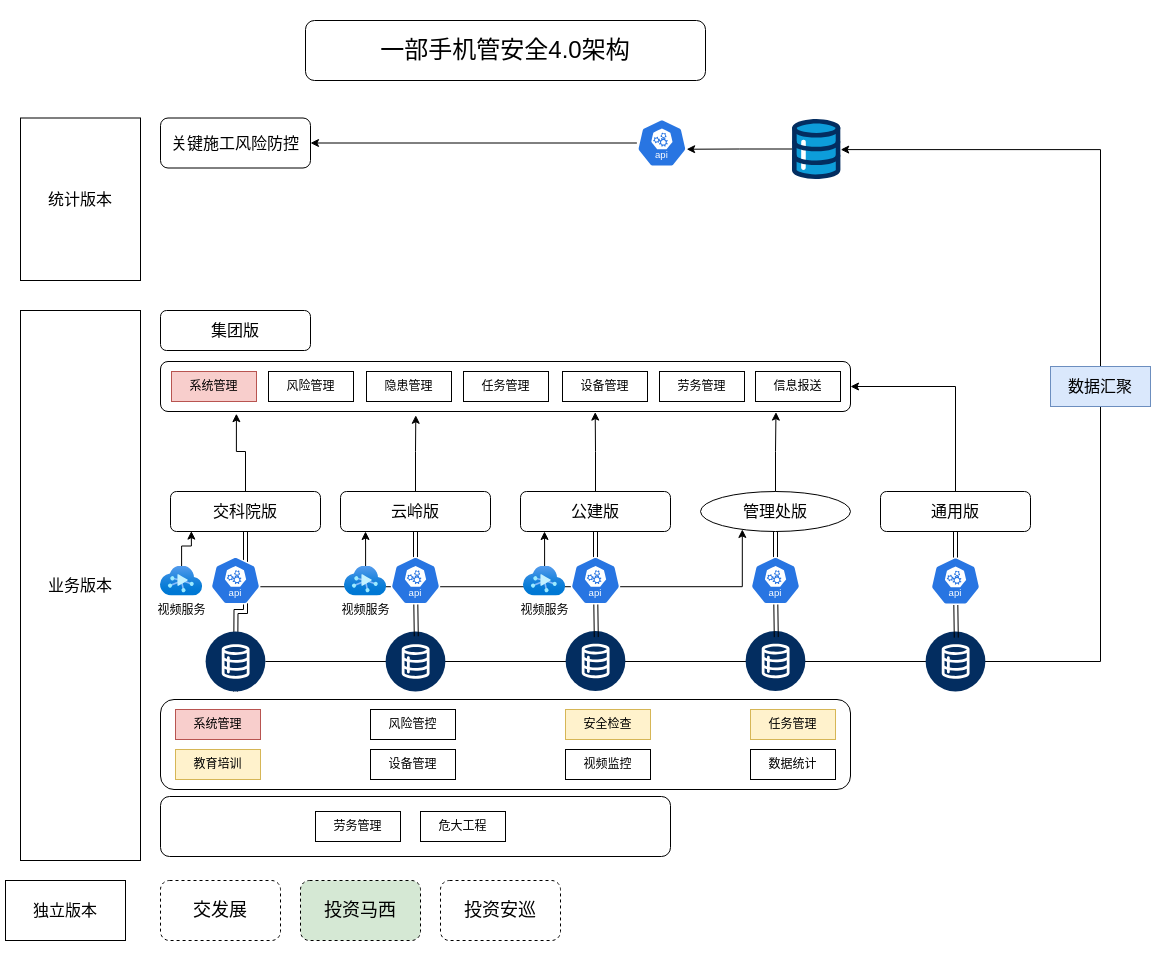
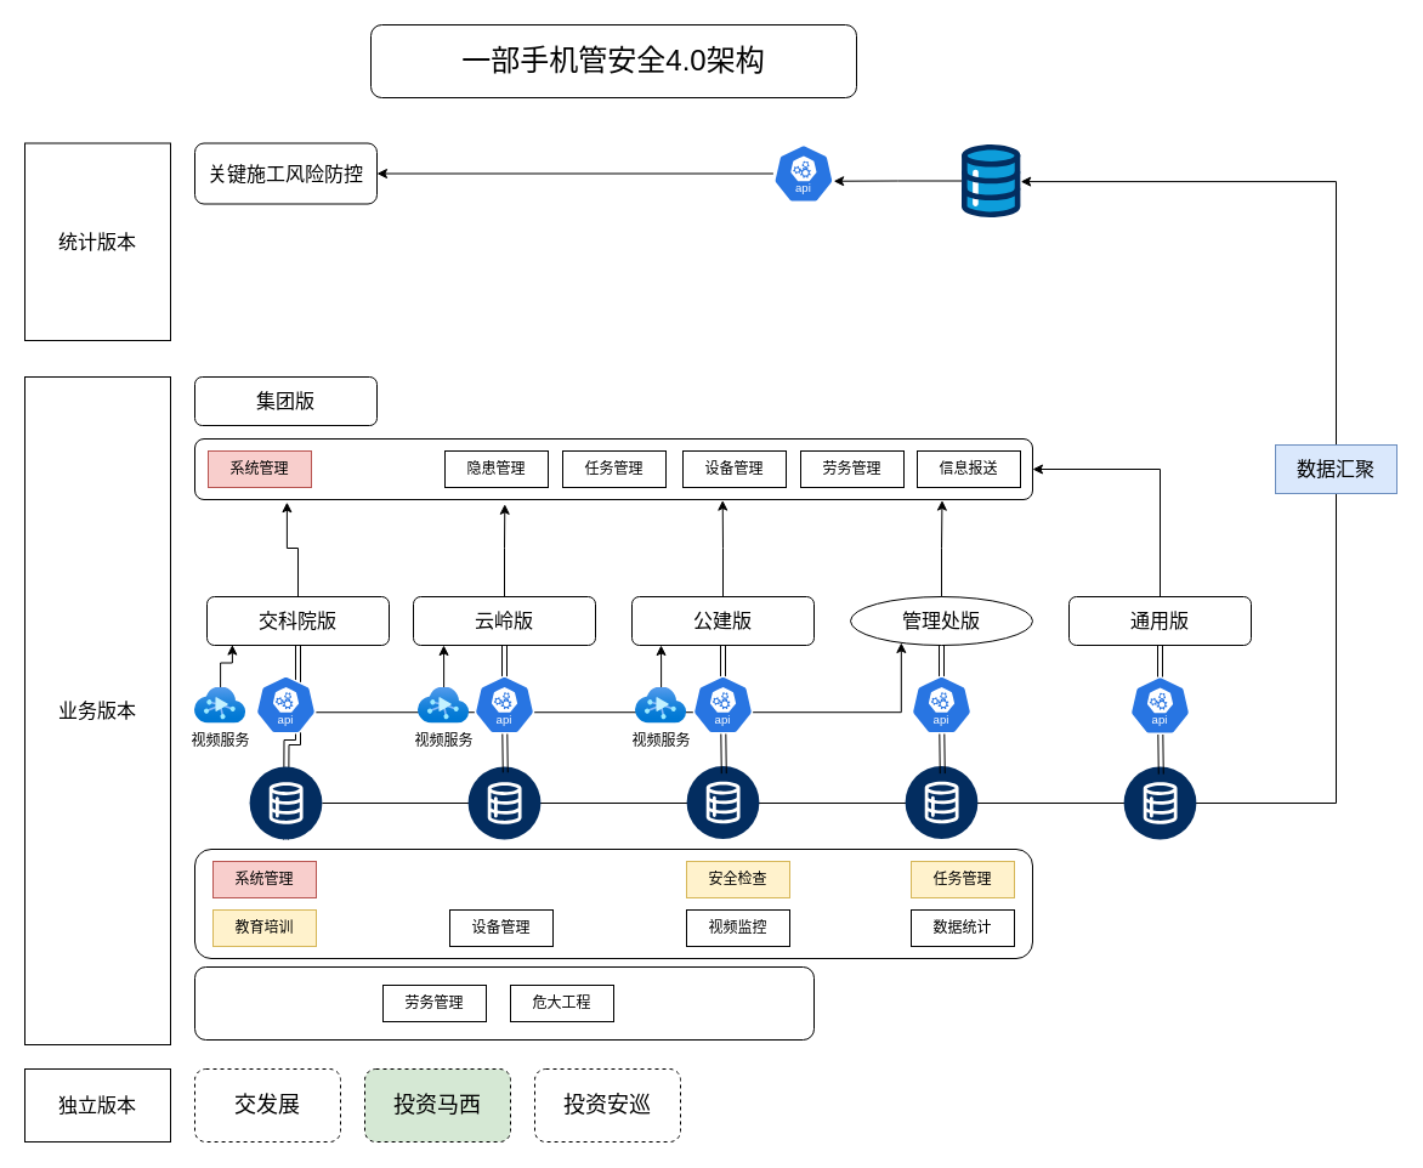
- <mxCell id="37" value="风险管理" style="rounded=0;whiteSpace=wrap;html=1;" parent="1" vertex="1"><mxGeometry x="268" y="371" width="85" height="30" as="geometry" /></mxCell>
- <mxCell id="18" value="风险管控" style="rounded=0;whiteSpace=wrap;html=1;" parent="1" vertex="1"><mxGeometry x="370" y="709" width="85" height="30" as="geometry" /></mxCell>
- <mxCell id="13" value="&lt;font style=&quot;font-size: 16px;&quot;&gt;独立版本&lt;/font&gt;" style="rounded=0;whiteSpace=wrap;html=1;" parent="1" vertex="1"><mxGeometry x="5" y="880" width="120" height="60" as="geometry" /></mxCell>
+ <mxCell id="13" value="&lt;font style=&quot;font-size: 16px;&quot;&gt;独立版本&lt;/font&gt;" style="rounded=0;whiteSpace=wrap;html=1;" parent="1" vertex="1"><mxGeometry x="20" y="880" width="120" height="60" as="geometry" /></mxCell>
